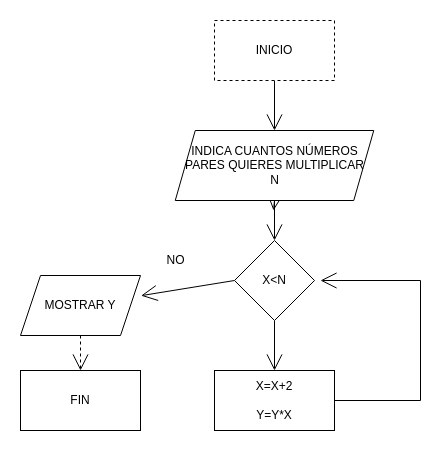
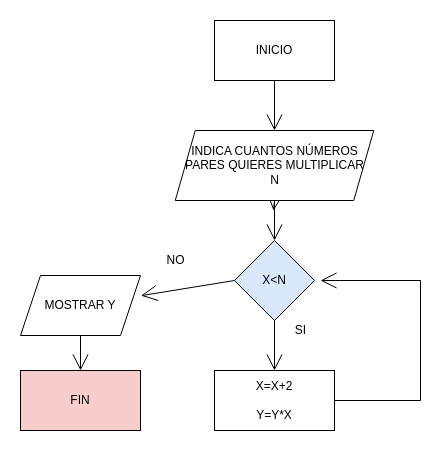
- <mxCell id="3" value="INICIO" style="rounded=0;whiteSpace=wrap;html=1;hachureGap=4;pointerEvents=0;dashed=1;" parent="1" vertex="1"><mxGeometry x="214" y="20" width="120" height="60" as="geometry" /></mxCell>
+ <mxCell id="3" value="INICIO" style="rounded=0;whiteSpace=wrap;html=1;hachureGap=4;pointerEvents=0;" parent="1" vertex="1"><mxGeometry x="214" y="20" width="120" height="60" as="geometry" /></mxCell>
- <mxCell id="9" value="X&amp;lt;N" style="rhombus;whiteSpace=wrap;html=1;hachureGap=4;pointerEvents=0;" vertex="1" parent="1"><mxGeometry x="234" y="240" width="80" height="80" as="geometry" /></mxCell>
+ <mxCell id="9" value="X&amp;lt;N" style="rhombus;whiteSpace=wrap;html=1;hachureGap=4;pointerEvents=0;fillColor=#dae8fc;" vertex="1" parent="1"><mxGeometry x="234" y="240" width="80" height="80" as="geometry" /></mxCell>
+ <mxCell id="16" value="SI" style="text;html=1;align=center;verticalAlign=middle;resizable=0;points=[];autosize=1;strokeColor=none;fillColor=none;" vertex="1" parent="1"><mxGeometry x="285" y="320" width="30" height="20" as="geometry" /></mxCell>
- <mxCell id="12" style="edgeStyle=none;rounded=0;orthogonalLoop=1;jettySize=auto;html=1;exitX=0.5;exitY=1;exitDx=0;exitDy=0;entryX=0.5;entryY=0;entryDx=0;entryDy=0;endArrow=open;startSize=14;endSize=14;sourcePerimeterSpacing=8;targetPerimeterSpacing=8;dashed=1;" edge="1" parent="1" source="13" target="14"><mxGeometry relative="1" as="geometry" /></mxCell>
+ <mxCell id="12" style="edgeStyle=none;rounded=0;orthogonalLoop=1;jettySize=auto;html=1;exitX=0.5;exitY=1;exitDx=0;exitDy=0;entryX=0.5;entryY=0;entryDx=0;entryDy=0;endArrow=open;startSize=14;endSize=14;sourcePerimeterSpacing=8;targetPerimeterSpacing=8;" edge="1" parent="1" source="13" target="14"><mxGeometry relative="1" as="geometry" /></mxCell>
- <mxCell id="14" value="FIN" style="rounded=0;whiteSpace=wrap;html=1;hachureGap=4;pointerEvents=0;" vertex="1" parent="1"><mxGeometry x="20" y="370" width="120" height="60" as="geometry" /></mxCell>
+ <mxCell id="14" value="FIN" style="rounded=0;whiteSpace=wrap;html=1;hachureGap=4;pointerEvents=0;fillColor=#f8cecc;" vertex="1" parent="1"><mxGeometry x="20" y="370" width="120" height="60" as="geometry" /></mxCell>
